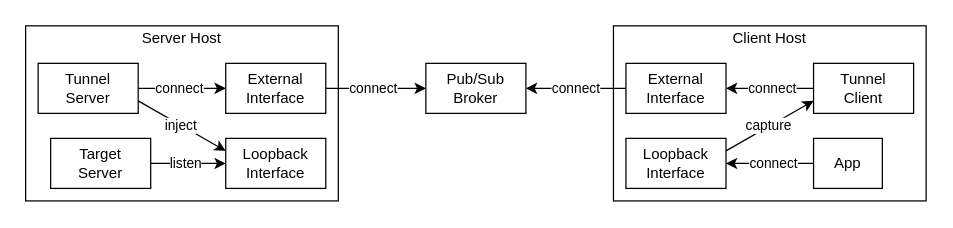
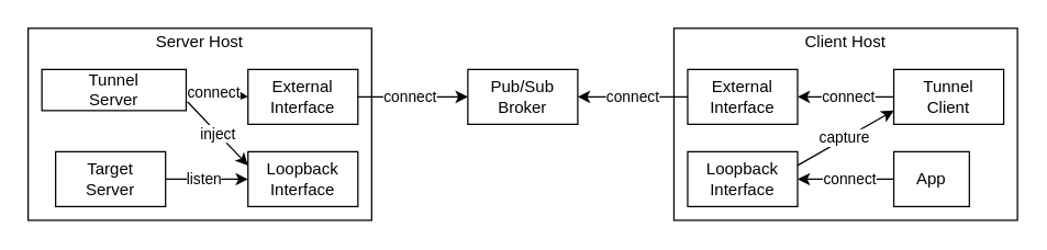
- <mxCell id="6" value="Tunnel&lt;br&gt;Server" style="rounded=0;whiteSpace=wrap;html=1;" vertex="1" parent="1"><mxGeometry x="30" y="50" width="80" height="40" as="geometry" /></mxCell>
+ <mxCell id="6" value="Tunnel&lt;br&gt;Server" style="rounded=0;whiteSpace=wrap;html=1;" vertex="1" parent="1"><mxGeometry x="30" y="50" width="105" height="30" as="geometry" /></mxCell>
